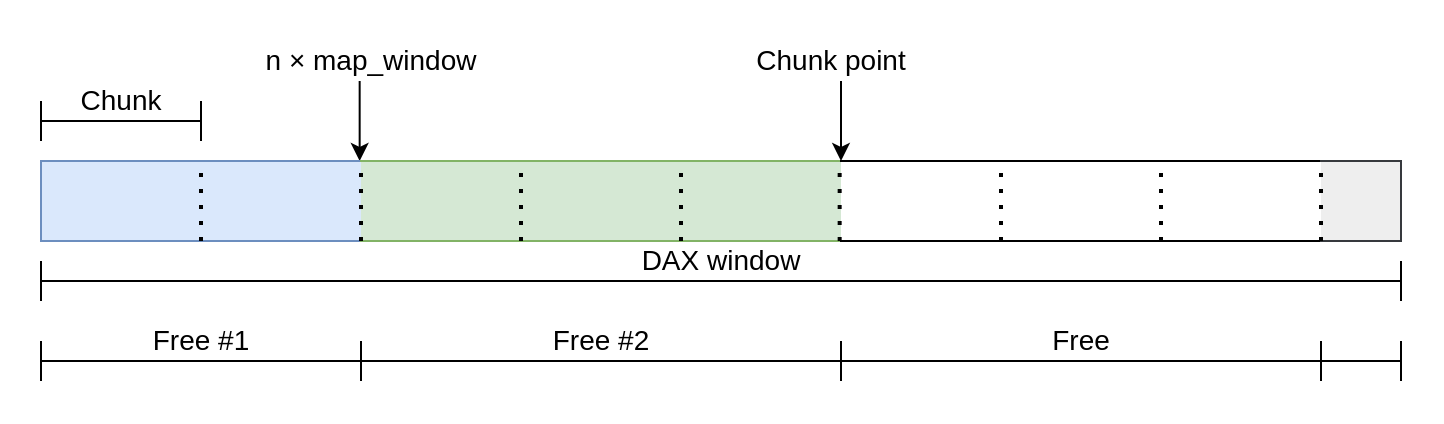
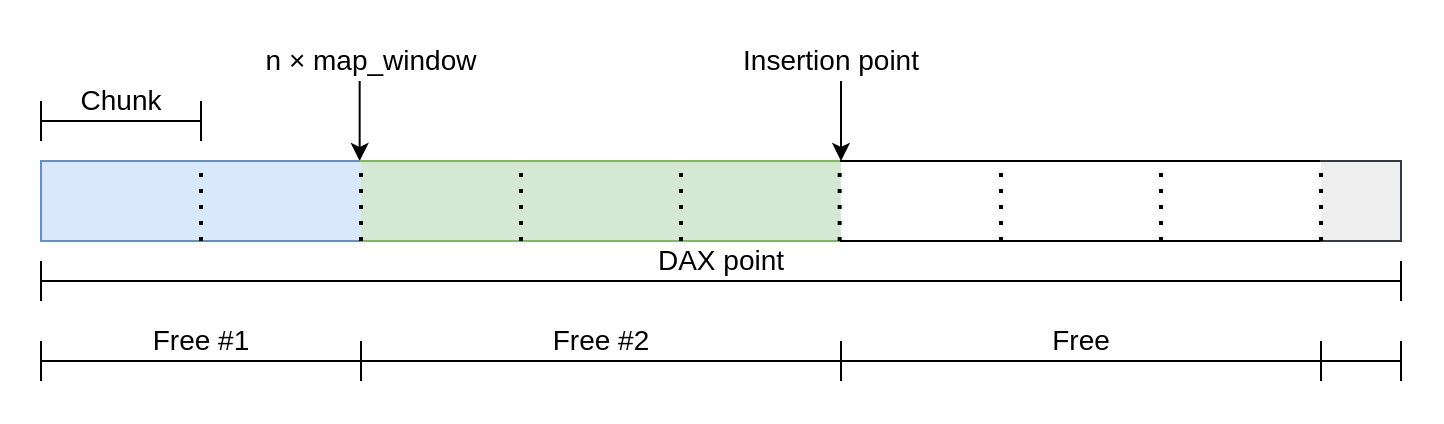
- <mxCell id="28" value="Chunk point" style="text;html=1;align=center;verticalAlign=middle;resizable=0;points=[];autosize=1;fontSize=14;" vertex="1" parent="1"><mxGeometry x="365" y="20" width="100" height="20" as="geometry" /></mxCell>
+ <mxCell id="28" value="Insertion point" style="text;html=1;align=center;verticalAlign=middle;resizable=0;points=[];autosize=1;fontSize=14;" vertex="1" parent="1"><mxGeometry x="365" y="20" width="100" height="20" as="geometry" /></mxCell>
- <mxCell id="3" value="DAX window" style="text;html=1;align=center;verticalAlign=middle;resizable=0;points=[];autosize=1;fontSize=14;" parent="1" vertex="1"><mxGeometry x="315" y="120" width="90" height="20" as="geometry" /></mxCell>
+ <mxCell id="3" value="DAX point" style="text;html=1;align=center;verticalAlign=middle;resizable=0;points=[];autosize=1;fontSize=14;" parent="1" vertex="1"><mxGeometry x="315" y="120" width="90" height="20" as="geometry" /></mxCell>
